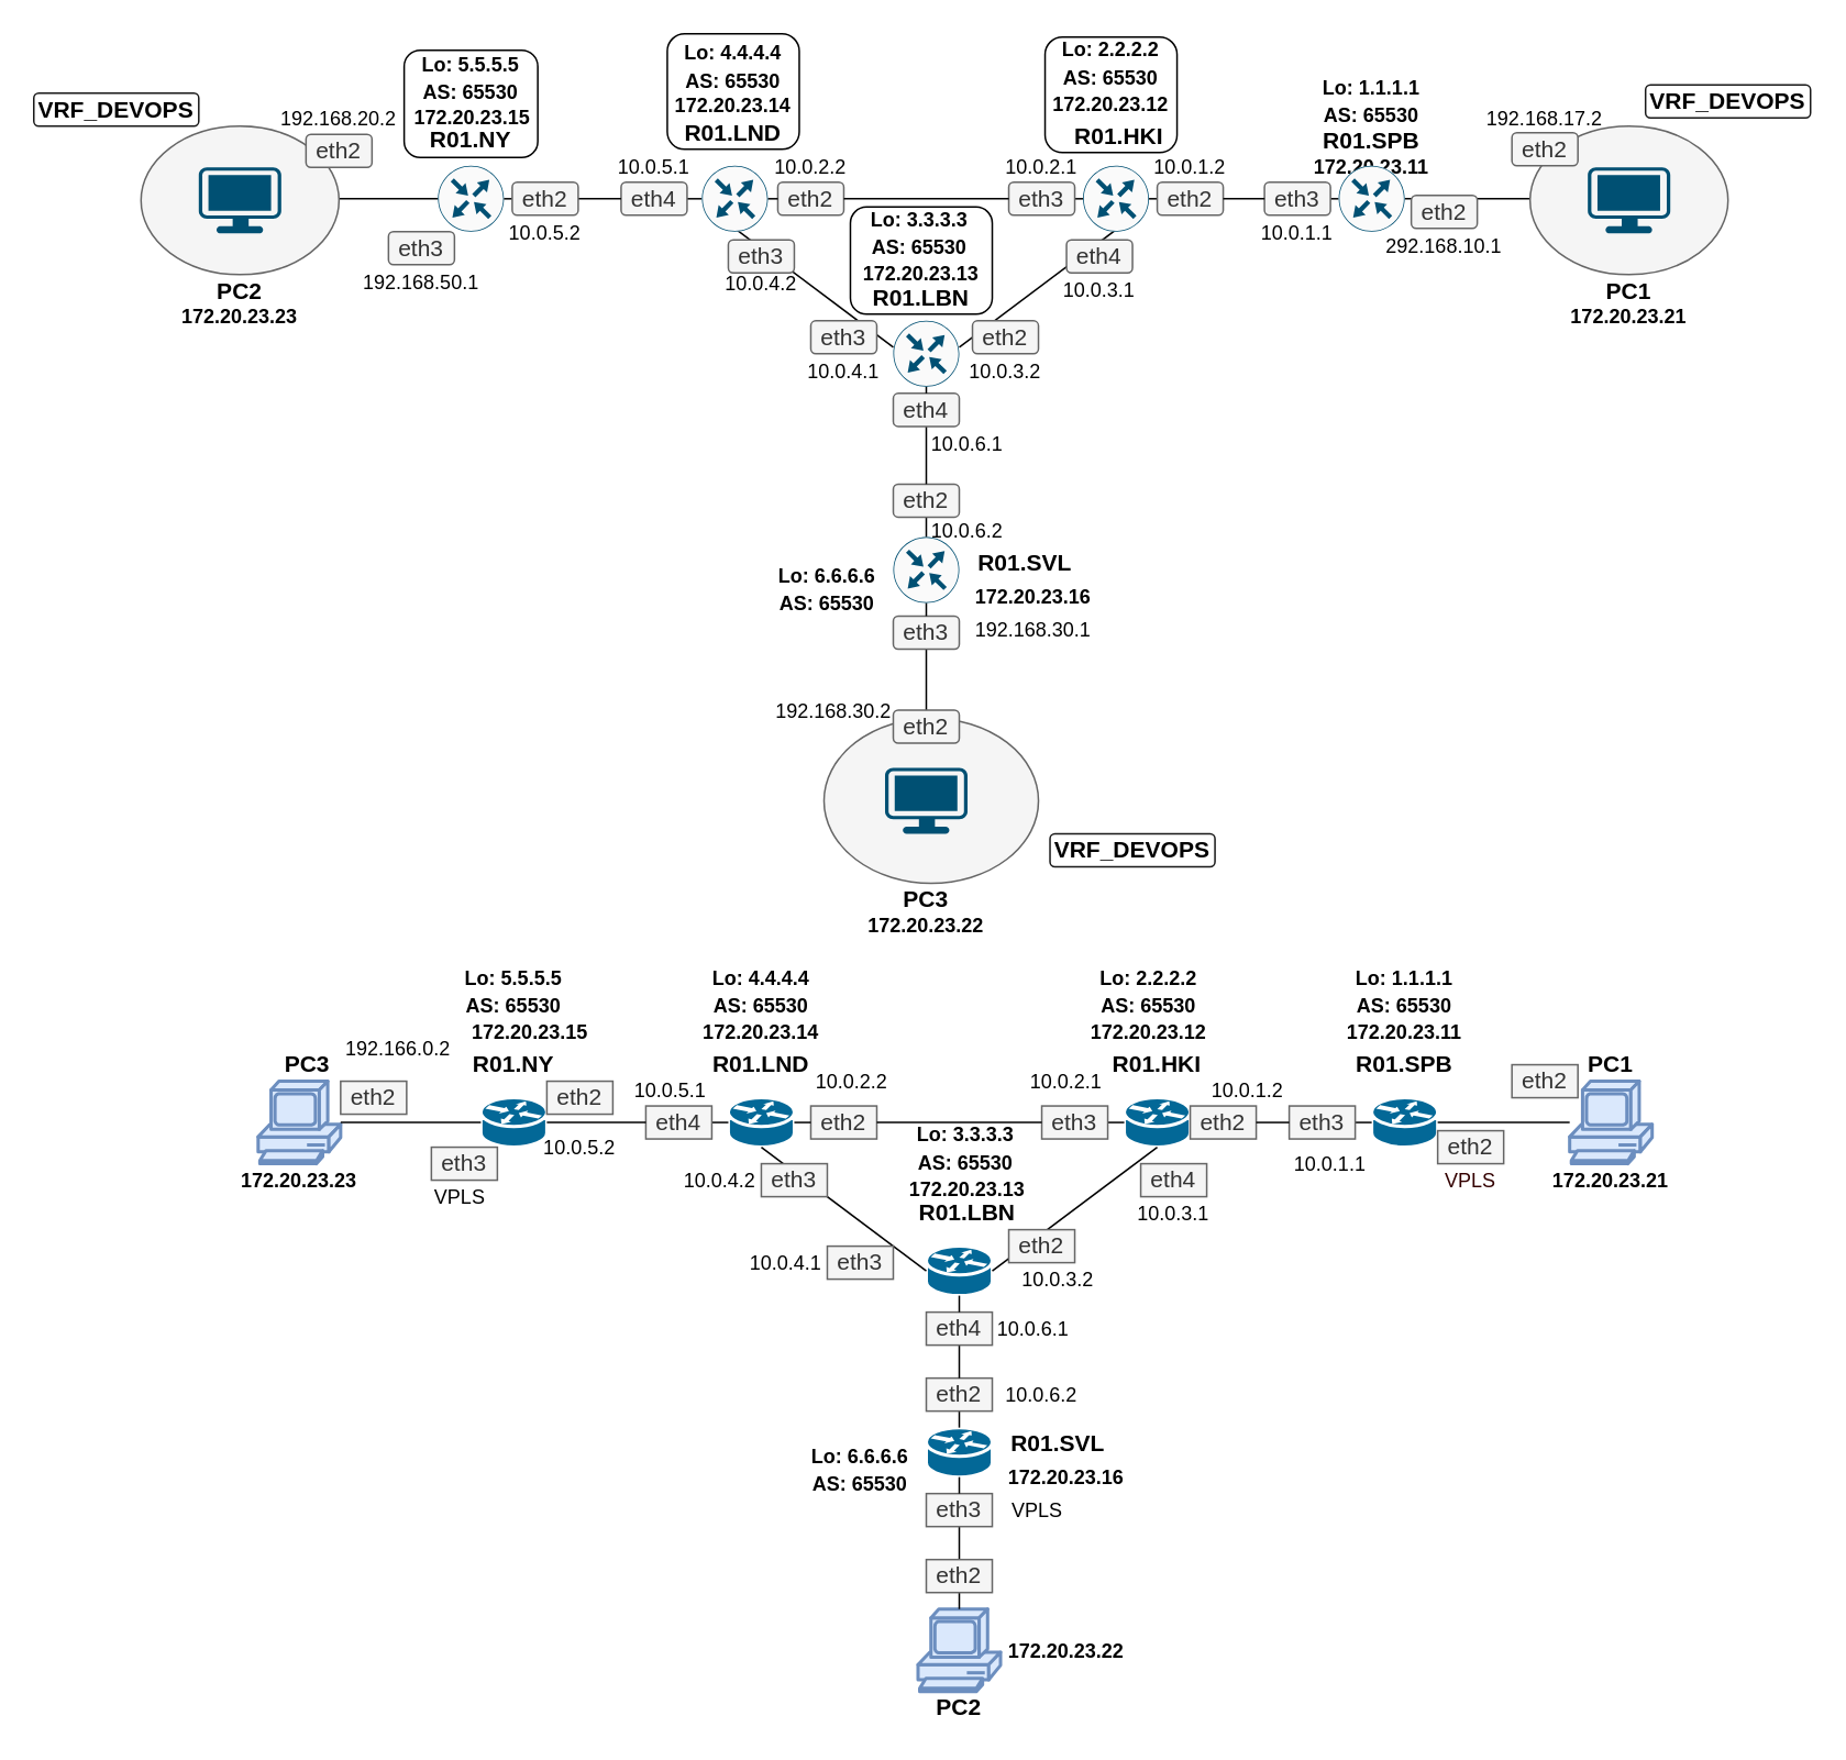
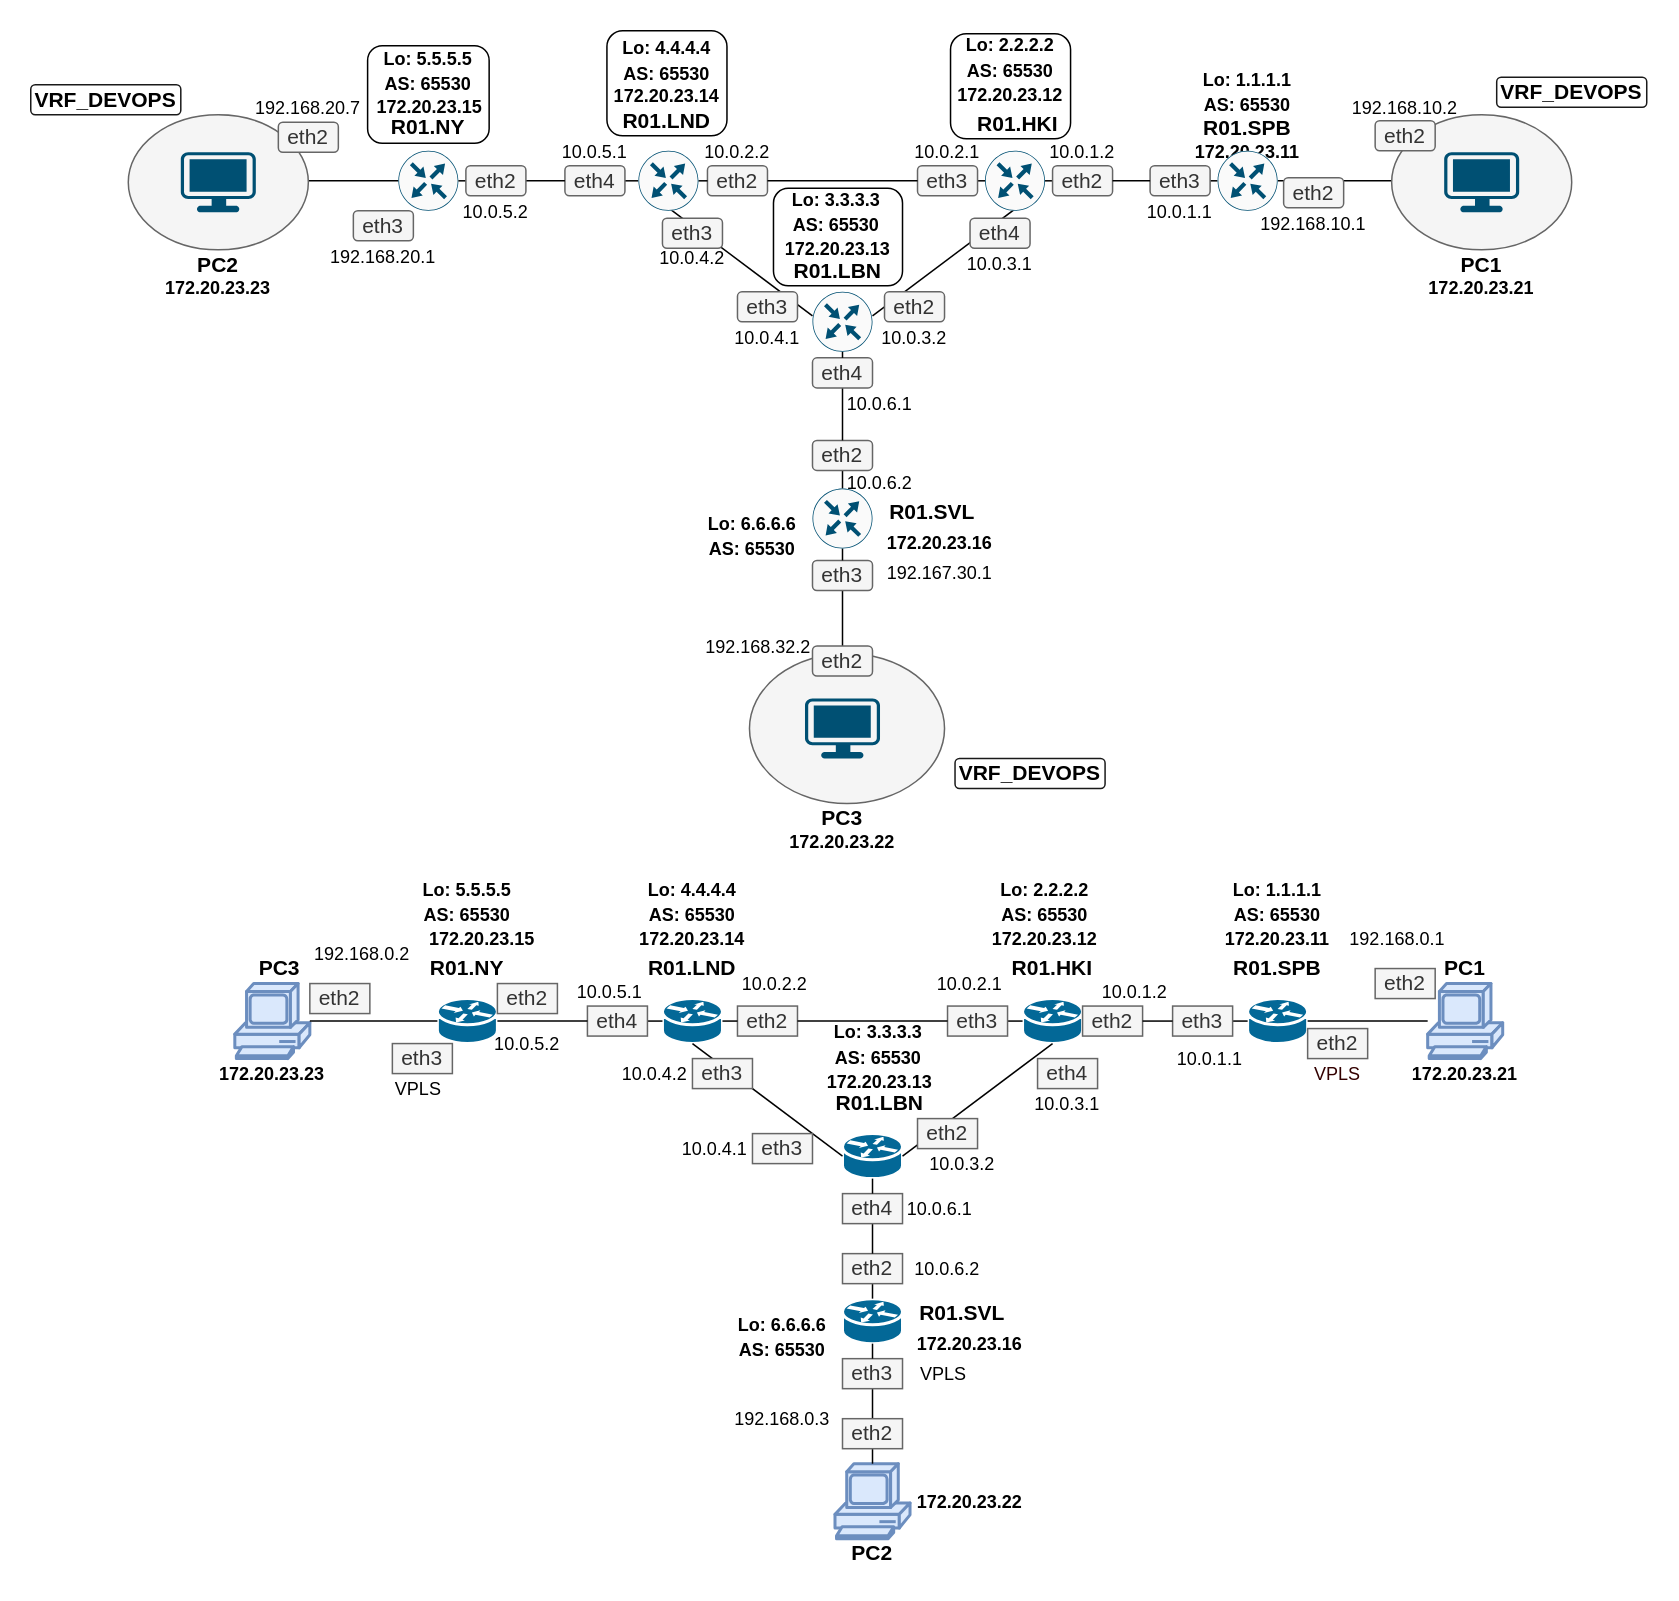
- <mxCell id="51" value="&lt;font style=&quot;font-size: 12px;&quot;&gt;192.168.20.2&lt;/font&gt;" style="text;html=1;strokeColor=none;fillColor=none;align=center;verticalAlign=middle;whiteSpace=wrap;rounded=0;fontSize=14;" parent="1" vertex="1"><mxGeometry x="165" y="61" width="80" height="20" as="geometry" /></mxCell>
+ <mxCell id="51" value="&lt;font style=&quot;font-size: 12px;&quot;&gt;192.168.20.7&lt;/font&gt;" style="text;html=1;strokeColor=none;fillColor=none;align=center;verticalAlign=middle;whiteSpace=wrap;rounded=0;fontSize=14;" parent="1" vertex="1"><mxGeometry x="165" y="61" width="80" height="20" as="geometry" /></mxCell>
- <mxCell id="53" value="&lt;font style=&quot;font-size: 12px;&quot;&gt;192.168.17.2&lt;/font&gt;" style="text;html=1;strokeColor=none;fillColor=none;align=center;verticalAlign=middle;whiteSpace=wrap;rounded=0;fontSize=14;" parent="1" vertex="1"><mxGeometry x="896" y="61" width="80" height="20" as="geometry" /></mxCell>
+ <mxCell id="53" value="&lt;font style=&quot;font-size: 12px;&quot;&gt;192.168.10.2&lt;/font&gt;" style="text;html=1;strokeColor=none;fillColor=none;align=center;verticalAlign=middle;whiteSpace=wrap;rounded=0;fontSize=14;" parent="1" vertex="1"><mxGeometry x="896" y="61" width="80" height="20" as="geometry" /></mxCell>
- <mxCell id="54" value="&lt;font style=&quot;font-size: 12px;&quot;&gt;292.168.10.1&lt;/font&gt;" style="text;html=1;strokeColor=none;fillColor=none;align=center;verticalAlign=middle;whiteSpace=wrap;rounded=0;fontSize=14;" parent="1" vertex="1"><mxGeometry x="835" y="138" width="80" height="20" as="geometry" /></mxCell>
+ <mxCell id="54" value="&lt;font style=&quot;font-size: 12px;&quot;&gt;192.168.10.1&lt;/font&gt;" style="text;html=1;strokeColor=none;fillColor=none;align=center;verticalAlign=middle;whiteSpace=wrap;rounded=0;fontSize=14;" parent="1" vertex="1"><mxGeometry x="835" y="138" width="80" height="20" as="geometry" /></mxCell>
- <mxCell id="52" value="&lt;font style=&quot;font-size: 12px;&quot;&gt;192.168.50.1&lt;/font&gt;" style="text;html=1;strokeColor=none;fillColor=none;align=center;verticalAlign=middle;whiteSpace=wrap;rounded=0;fontSize=14;" parent="1" vertex="1"><mxGeometry x="215" y="160" width="80" height="20" as="geometry" /></mxCell>
+ <mxCell id="52" value="&lt;font style=&quot;font-size: 12px;&quot;&gt;192.168.20.1&lt;/font&gt;" style="text;html=1;strokeColor=none;fillColor=none;align=center;verticalAlign=middle;whiteSpace=wrap;rounded=0;fontSize=14;" parent="1" vertex="1"><mxGeometry x="215" y="160" width="80" height="20" as="geometry" /></mxCell>
- <mxCell id="50" value="&lt;font style=&quot;font-size: 12px;&quot;&gt;192.168.30.1&lt;/font&gt;" style="text;html=1;strokeColor=none;fillColor=none;align=center;verticalAlign=middle;whiteSpace=wrap;rounded=0;fontSize=14;" parent="1" vertex="1"><mxGeometry x="586" y="371" width="80" height="20" as="geometry" /></mxCell>
+ <mxCell id="50" value="&lt;font style=&quot;font-size: 12px;&quot;&gt;192.167.30.1&lt;/font&gt;" style="text;html=1;strokeColor=none;fillColor=none;align=center;verticalAlign=middle;whiteSpace=wrap;rounded=0;fontSize=14;" parent="1" vertex="1"><mxGeometry x="586" y="371" width="80" height="20" as="geometry" /></mxCell>
- <mxCell id="49" value="&lt;font style=&quot;font-size: 12px;&quot;&gt;192.168.30.2&lt;/font&gt;" style="text;html=1;strokeColor=none;fillColor=none;align=center;verticalAlign=middle;whiteSpace=wrap;rounded=0;fontSize=14;" parent="1" vertex="1"><mxGeometry x="465" y="420" width="80" height="20" as="geometry" /></mxCell>
+ <mxCell id="49" value="&lt;font style=&quot;font-size: 12px;&quot;&gt;192.168.32.2&lt;/font&gt;" style="text;html=1;strokeColor=none;fillColor=none;align=center;verticalAlign=middle;whiteSpace=wrap;rounded=0;fontSize=14;" parent="1" vertex="1"><mxGeometry x="465" y="420" width="80" height="20" as="geometry" /></mxCell>
+ <mxCell id="131" value="&lt;font style=&quot;font-size: 12px;&quot;&gt;192.168.0.1&lt;/font&gt;" style="text;html=1;strokeColor=none;fillColor=none;align=center;verticalAlign=middle;whiteSpace=wrap;rounded=0;fontSize=14;" parent="1" vertex="1"><mxGeometry x="891" y="615" width="80" height="20" as="geometry" /></mxCell>
- <mxCell id="129" value="&lt;font style=&quot;font-size: 12px;&quot;&gt;192.166.0.2&lt;/font&gt;" style="text;html=1;strokeColor=none;fillColor=none;align=center;verticalAlign=middle;whiteSpace=wrap;rounded=0;fontSize=14;" parent="1" vertex="1"><mxGeometry x="201" y="625" width="80" height="20" as="geometry" /></mxCell>
+ <mxCell id="129" value="&lt;font style=&quot;font-size: 12px;&quot;&gt;192.168.0.2&lt;/font&gt;" style="text;html=1;strokeColor=none;fillColor=none;align=center;verticalAlign=middle;whiteSpace=wrap;rounded=0;fontSize=14;" parent="1" vertex="1"><mxGeometry x="201" y="625" width="80" height="20" as="geometry" /></mxCell>
+ <mxCell id="127" value="&lt;font style=&quot;font-size: 12px;&quot;&gt;192.168.0.3&lt;/font&gt;" style="text;html=1;strokeColor=none;fillColor=none;align=center;verticalAlign=middle;whiteSpace=wrap;rounded=0;fontSize=14;" parent="1" vertex="1"><mxGeometry x="481" y="935" width="80" height="20" as="geometry" /></mxCell>
